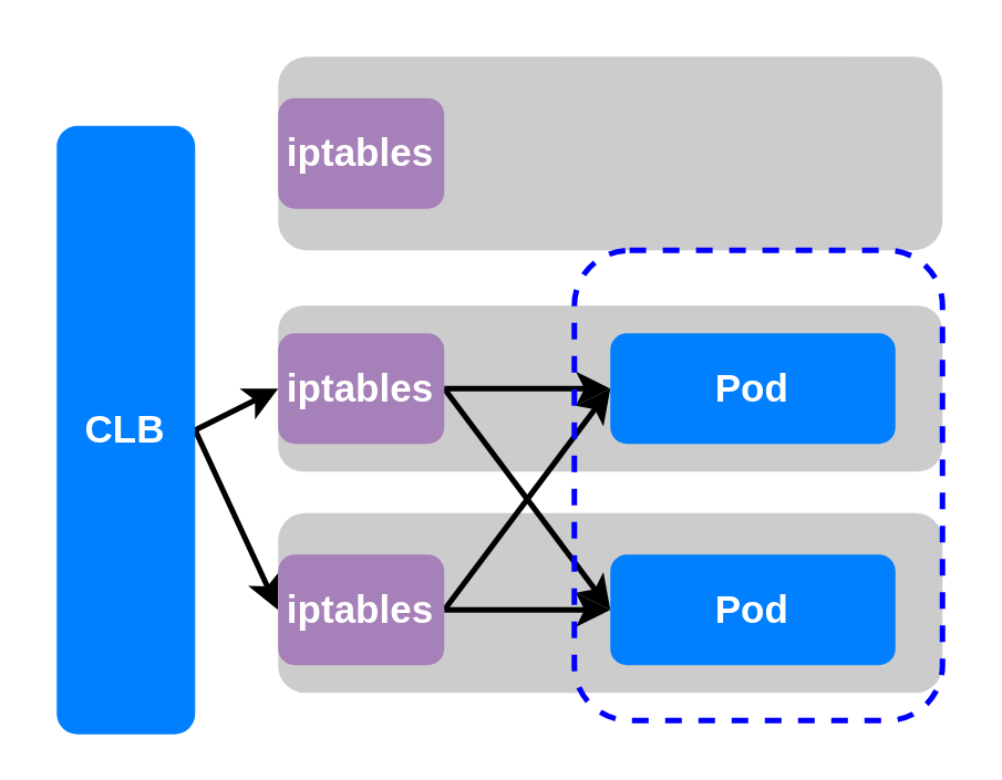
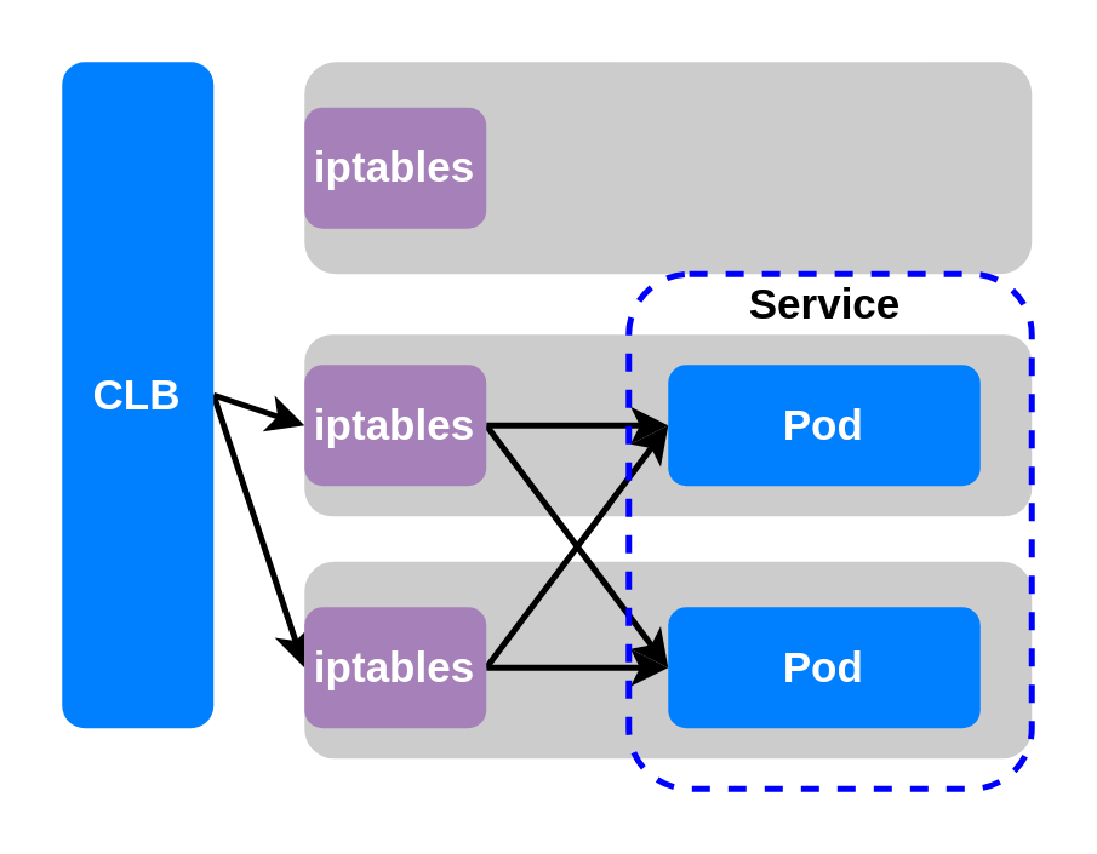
+ <mxCell id="18" value="Service" style="text;html=1;strokeColor=none;fillColor=none;align=center;verticalAlign=middle;whiteSpace=wrap;rounded=0;dashed=1;fontSize=14;fontColor=#000000;fontStyle=1" vertex="1" parent="1"><mxGeometry x="251.5" y="90" width="40" height="20" as="geometry" /></mxCell>
- <mxCell id="4" value="CLB" style="rounded=1;whiteSpace=wrap;html=1;fillColor=#007FFF;fontStyle=1;fontSize=14;fontColor=#FFFFFF;strokeColor=none;" vertex="1" parent="1"><mxGeometry x="20" y="45" width="50" height="220" as="geometry" /></mxCell>
+ <mxCell id="4" value="CLB" style="rounded=1;whiteSpace=wrap;html=1;fillColor=#007FFF;fontStyle=1;fontSize=14;fontColor=#FFFFFF;strokeColor=none;" vertex="1" parent="1"><mxGeometry x="20" y="20" width="50" height="220" as="geometry" /></mxCell>
